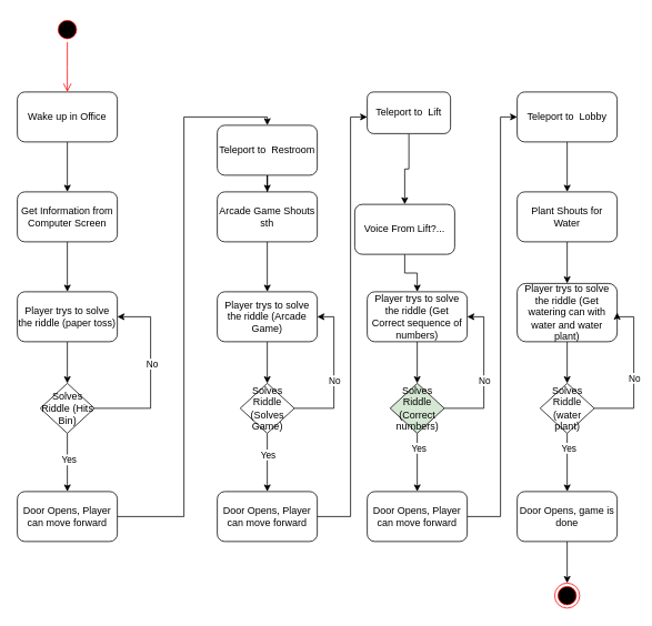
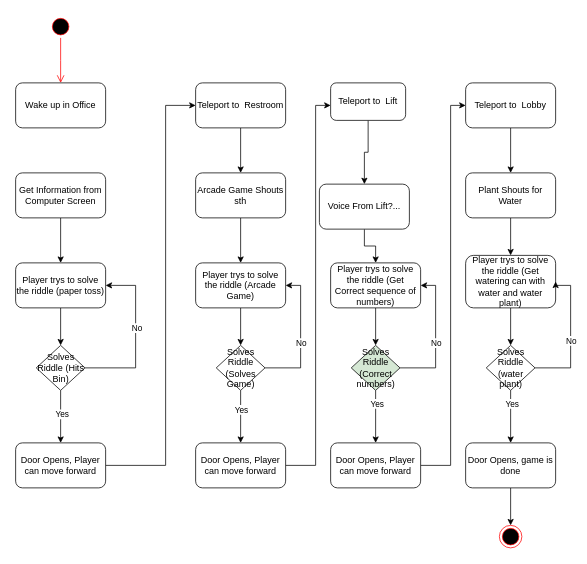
- <mxCell id="18" value="Teleport to&amp;nbsp; Restroom" style="rounded=1;whiteSpace=wrap;html=1;" vertex="1" parent="1"><mxGeometry x="260" y="150" width="120" height="60" as="geometry" /></mxCell>
+ <mxCell id="18" value="Teleport to&amp;nbsp; Restroom" style="rounded=1;whiteSpace=wrap;html=1;" vertex="1" parent="1"><mxGeometry x="260" y="110" width="120" height="60" as="geometry" /></mxCell>
- <mxCell id="4" style="edgeStyle=orthogonalEdgeStyle;rounded=0;orthogonalLoop=1;jettySize=auto;html=1;" edge="1" parent="1" source="5" target="7"><mxGeometry relative="1" as="geometry" /></mxCell>
